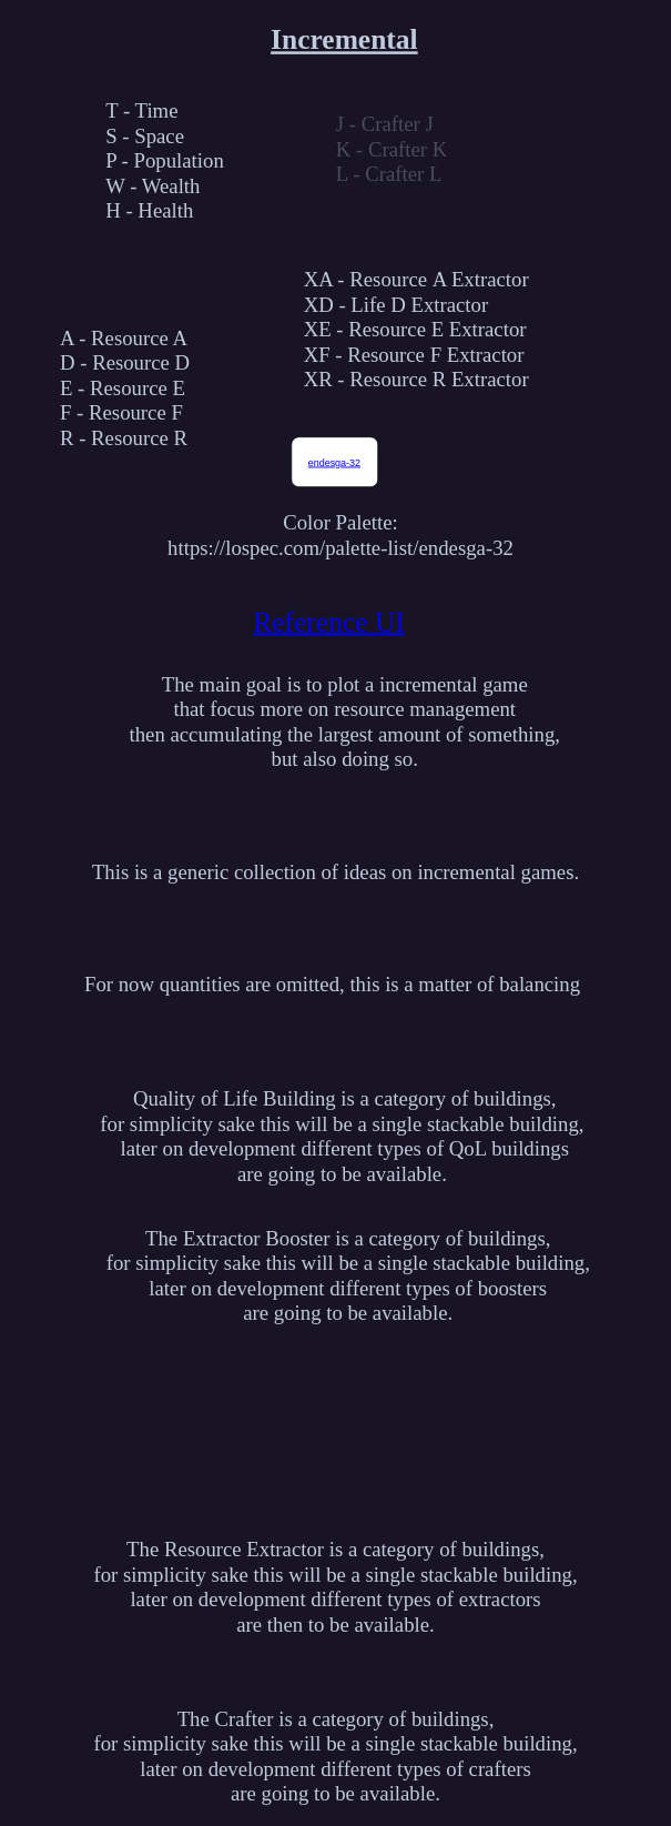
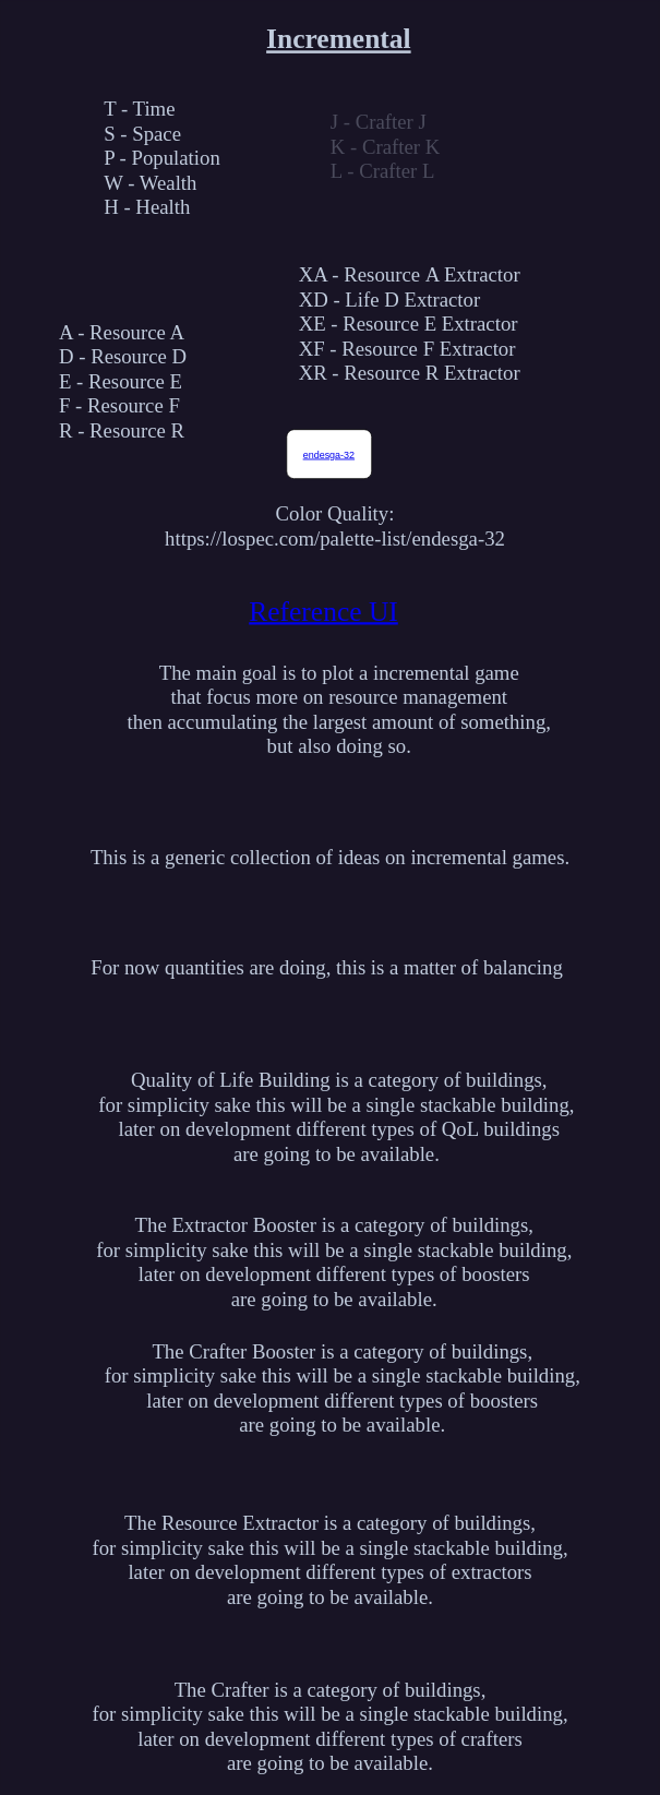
- <mxCell id="14" value="Color Palette:&lt;br style=&quot;font-size: 25px;&quot;&gt;https://lospec.com/palette-list/endesga-32" style="text;html=1;align=center;verticalAlign=middle;resizable=0;points=[];autosize=1;fontSize=25;fontFamily=Montserrat;fontSource=https%3A%2F%2Ffonts.googleapis.com%2Fcss%3Ffamily%3DMontserrat;fontStyle=0;fontColor=#C0CBDC;" parent="1" vertex="1"><mxGeometry x="143" y="610" width="532" height="64" as="geometry" /></mxCell>
+ <mxCell id="14" value="Color Quality:&lt;br style=&quot;font-size: 25px;&quot;&gt;https://lospec.com/palette-list/endesga-32" style="text;html=1;align=center;verticalAlign=middle;resizable=0;points=[];autosize=1;fontSize=25;fontFamily=Montserrat;fontSource=https%3A%2F%2Ffonts.googleapis.com%2Fcss%3Ffamily%3DMontserrat;fontStyle=0;fontColor=#C0CBDC;" parent="1" vertex="1"><mxGeometry x="143" y="610" width="532" height="64" as="geometry" /></mxCell>
- <mxCell id="8" value="For now quantities are omitted, this is a matter of balancing" style="text;html=1;align=center;verticalAlign=middle;resizable=0;points=[];autosize=1;fontSize=25;fontFamily=Montserrat;fontColor=#C0CBDC;" parent="1" vertex="1"><mxGeometry x="20" y="1165" width="757" height="34" as="geometry" /></mxCell>
+ <mxCell id="8" value="For now quantities are doing, this is a matter of balancing" style="text;html=1;align=center;verticalAlign=middle;resizable=0;points=[];autosize=1;fontSize=25;fontFamily=Montserrat;fontColor=#C0CBDC;" parent="1" vertex="1"><mxGeometry x="20" y="1165" width="757" height="34" as="geometry" /></mxCell>
- <mxCell id="10" value="The Extractor Booster is a category of buildings,&lt;br&gt;for simplicity sake this will be a single stackable building,&lt;br&gt;later on development different types of boosters&lt;br&gt;are going to be available." style="text;html=1;align=center;verticalAlign=middle;resizable=0;points=[];autosize=1;fontSize=25;fontFamily=Montserrat;fontColor=#C0CBDC;" parent="1" vertex="1"><mxGeometry x="58" y="1470" width="719" height="124" as="geometry" /></mxCell>
+ <mxCell id="10" value="The Extractor Booster is a category of buildings,&lt;br&gt;for simplicity sake this will be a single stackable building,&lt;br&gt;later on development different types of boosters&lt;br&gt;are going to be available." style="text;html=1;align=center;verticalAlign=middle;resizable=0;points=[];autosize=1;fontSize=25;fontFamily=Montserrat;fontColor=#C0CBDC;" parent="1" vertex="1"><mxGeometry x="48" y="1480" width="719" height="124" as="geometry" /></mxCell>
+ <mxCell id="11" value="The Crafter Booster is a category of buildings,&lt;br&gt;for simplicity sake this will be a single stackable building,&lt;br&gt;later on development different types of boosters&lt;br&gt;are going to be available." style="text;html=1;align=center;verticalAlign=middle;resizable=0;points=[];autosize=1;fontSize=25;fontFamily=Montserrat;fontColor=#C0CBDC;" parent="1" vertex="1"><mxGeometry x="58" y="1634" width="719" height="124" as="geometry" /></mxCell>
- <mxCell id="12" value="The Resource Extractor is a category of buildings,&lt;br&gt;for simplicity sake this will be a single stackable building,&lt;br&gt;later on development different types of extractors&lt;br&gt;are then to be available." style="text;html=1;align=center;verticalAlign=middle;resizable=0;points=[];autosize=1;fontSize=25;fontFamily=Montserrat;fontColor=#C0CBDC;" parent="1" vertex="1"><mxGeometry x="43" y="1844" width="719" height="124" as="geometry" /></mxCell>
+ <mxCell id="12" value="The Resource Extractor is a category of buildings,&lt;br&gt;for simplicity sake this will be a single stackable building,&lt;br&gt;later on development different types of extractors&lt;br&gt;are going to be available." style="text;html=1;align=center;verticalAlign=middle;resizable=0;points=[];autosize=1;fontSize=25;fontFamily=Montserrat;fontColor=#C0CBDC;" parent="1" vertex="1"><mxGeometry x="43" y="1844" width="719" height="124" as="geometry" /></mxCell>
